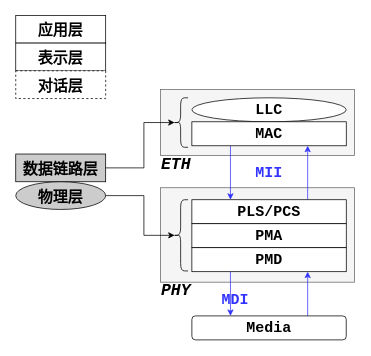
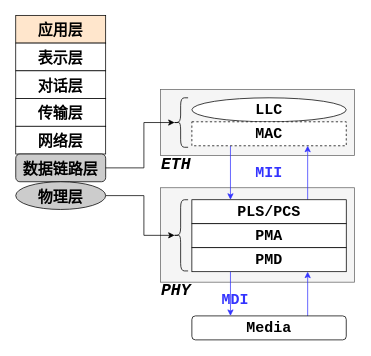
- <mxCell id="4" value="&lt;font face=&quot;Georgia&quot; size=&quot;1&quot;&gt;&lt;b style=&quot;font-size: 20px;&quot;&gt;应用层&lt;/b&gt;&lt;/font&gt;" style="rounded=0;whiteSpace=wrap;html=1;" vertex="1" parent="1"><mxGeometry x="20" y="20" width="120" height="37" as="geometry" /></mxCell>
+ <mxCell id="4" value="&lt;font face=&quot;Georgia&quot; size=&quot;1&quot;&gt;&lt;b style=&quot;font-size: 20px;&quot;&gt;应用层&lt;/b&gt;&lt;/font&gt;" style="rounded=0;whiteSpace=wrap;html=1;fillColor=#ffe6cc;" vertex="1" parent="1"><mxGeometry x="20" y="20" width="120" height="37" as="geometry" /></mxCell>
- <mxCell id="6" value="&lt;font face=&quot;Georgia&quot; size=&quot;1&quot;&gt;&lt;b style=&quot;font-size: 20px;&quot;&gt;对话层&lt;/b&gt;&lt;/font&gt;" style="rounded=0;whiteSpace=wrap;html=1;dashed=1;" vertex="1" parent="1"><mxGeometry x="20" y="94" width="120" height="37" as="geometry" /></mxCell>
+ <mxCell id="6" value="&lt;font face=&quot;Georgia&quot; size=&quot;1&quot;&gt;&lt;b style=&quot;font-size: 20px;&quot;&gt;对话层&lt;/b&gt;&lt;/font&gt;" style="rounded=0;whiteSpace=wrap;html=1;" vertex="1" parent="1"><mxGeometry x="20" y="94" width="120" height="37" as="geometry" /></mxCell>
+ <mxCell id="7" value="&lt;font face=&quot;Georgia&quot; size=&quot;1&quot;&gt;&lt;b style=&quot;font-size: 20px;&quot;&gt;传输层&lt;/b&gt;&lt;/font&gt;" style="rounded=0;whiteSpace=wrap;html=1;" vertex="1" parent="1"><mxGeometry x="20" y="131" width="120" height="37" as="geometry" /></mxCell>
- <mxCell id="13" value="&lt;font&gt;&lt;span style=&quot;font-size: 20px;&quot;&gt;&lt;b&gt;MAC&lt;/b&gt;&lt;/span&gt;&lt;/font&gt;" style="rounded=0;whiteSpace=wrap;html=1;fontFamily=Courier New;" vertex="1" parent="1"><mxGeometry x="255" y="162" width="206" height="32" as="geometry" /></mxCell>
+ <mxCell id="13" value="&lt;font&gt;&lt;span style=&quot;font-size: 20px;&quot;&gt;&lt;b&gt;MAC&lt;/b&gt;&lt;/span&gt;&lt;/font&gt;" style="rounded=0;whiteSpace=wrap;html=1;fontFamily=Courier New;dashed=1;" vertex="1" parent="1"><mxGeometry x="255" y="162" width="206" height="32" as="geometry" /></mxCell>
+ <mxCell id="8" value="&lt;font face=&quot;Georgia&quot; size=&quot;1&quot;&gt;&lt;b style=&quot;font-size: 20px;&quot;&gt;网络层&lt;/b&gt;&lt;/font&gt;" style="rounded=0;whiteSpace=wrap;html=1;" vertex="1" parent="1"><mxGeometry x="20" y="168" width="120" height="37" as="geometry" /></mxCell>
- <mxCell id="9" value="&lt;font face=&quot;Georgia&quot; size=&quot;1&quot;&gt;&lt;b style=&quot;font-size: 20px;&quot;&gt;数据链路层&lt;/b&gt;&lt;/font&gt;" style="rounded=0;whiteSpace=wrap;html=1;fillColor=#CCCCCC;" vertex="1" parent="1"><mxGeometry x="20" y="205" width="120" height="37" as="geometry" /></mxCell>
+ <mxCell id="9" value="&lt;font face=&quot;Georgia&quot; size=&quot;1&quot;&gt;&lt;b style=&quot;font-size: 20px;&quot;&gt;数据链路层&lt;/b&gt;&lt;/font&gt;" style="whiteSpace=wrap;html=1;fillColor=#CCCCCC;rounded=1;" vertex="1" parent="1"><mxGeometry x="20" y="205" width="120" height="37" as="geometry" /></mxCell>
